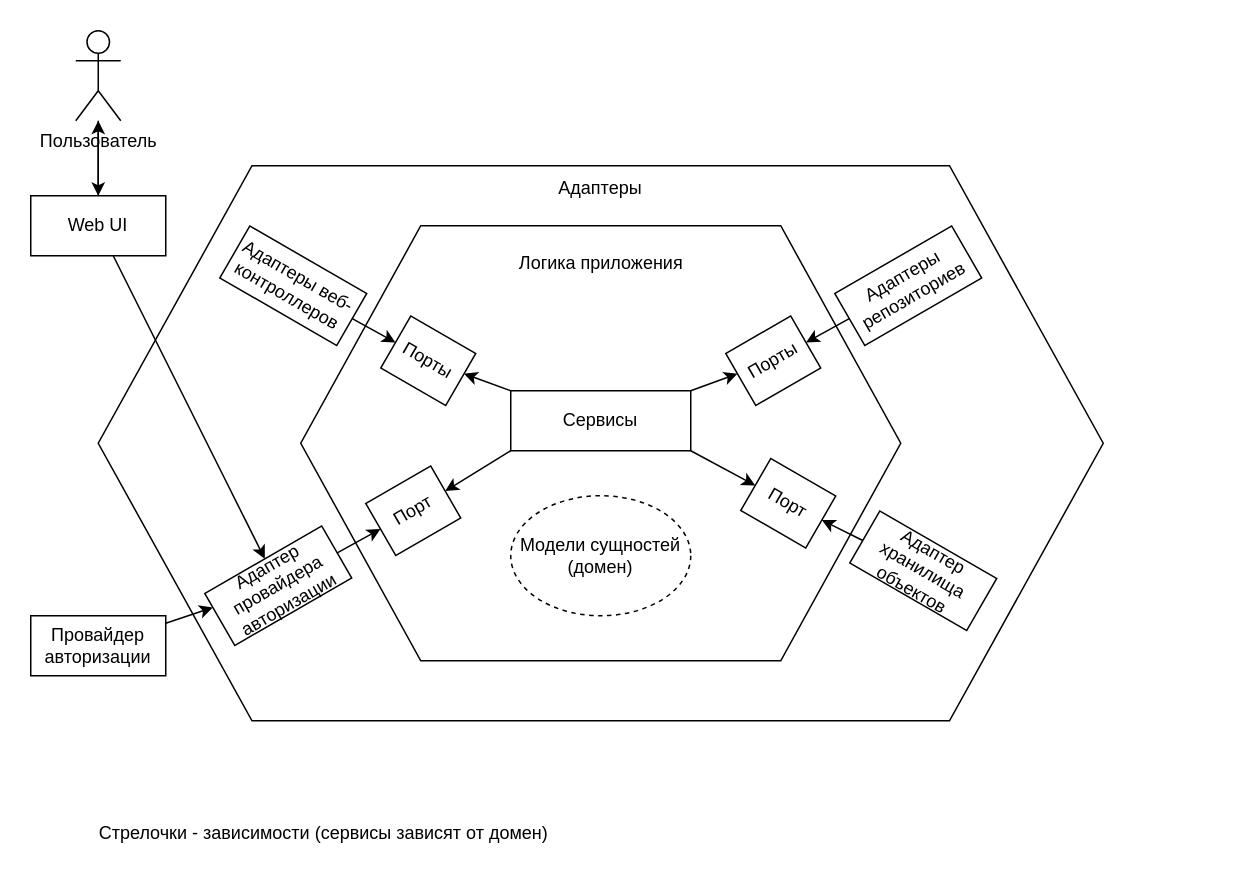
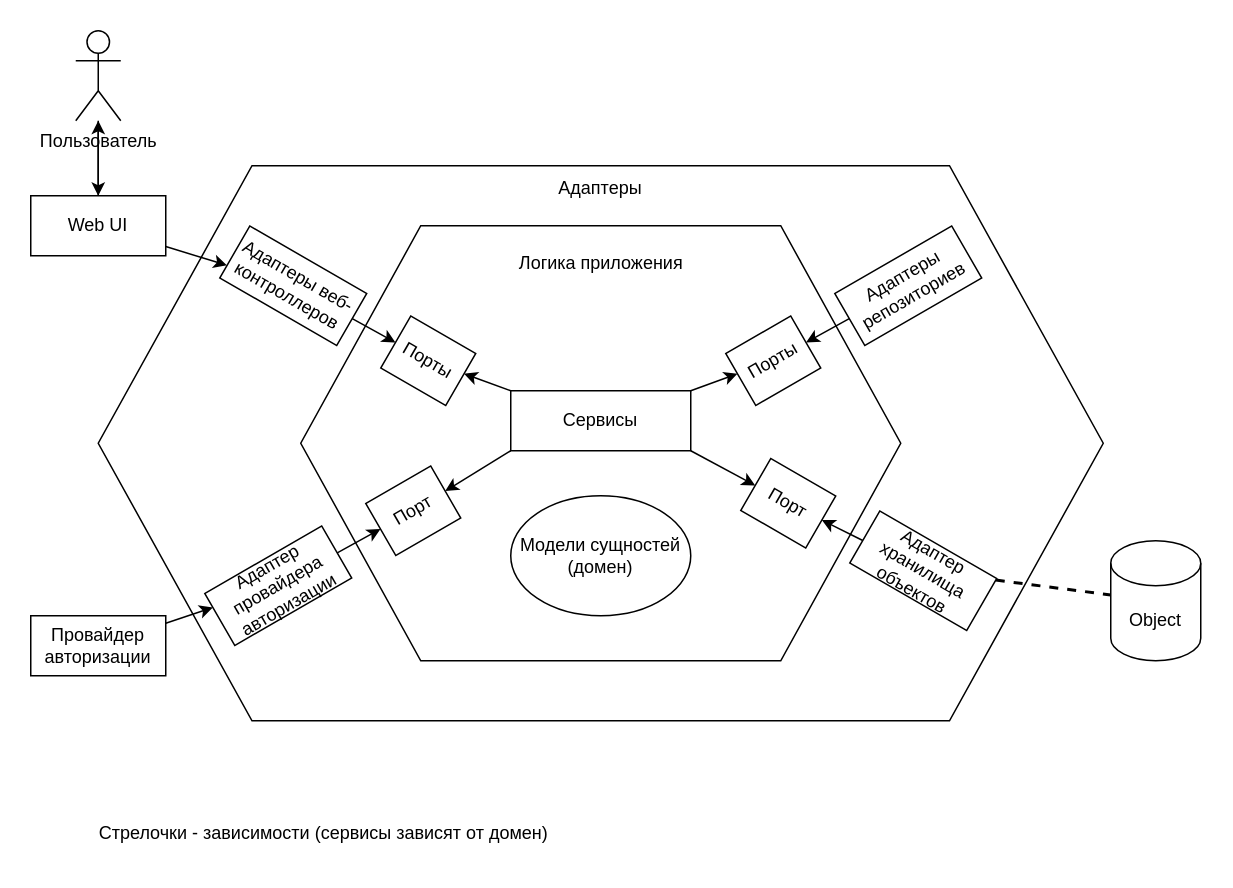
- <mxCell id="26" value="" style="edgeStyle=none;html=1;" parent="1" source="27" target="30" edge="1"><mxGeometry relative="1" as="geometry" /></mxCell>
+ <mxCell id="26" value="" style="edgeStyle=none;html=1;" parent="1" source="27" target="22" edge="1"><mxGeometry relative="1" as="geometry" /></mxCell>
- <mxCell id="11" value="Модели сущностей (домен)" style="ellipse;whiteSpace=wrap;html=1;dashed=1;" parent="1" vertex="1"><mxGeometry x="340" y="330" width="120" height="80" as="geometry" /></mxCell>
+ <mxCell id="11" value="Модели сущностей (домен)" style="ellipse;whiteSpace=wrap;html=1;" parent="1" vertex="1"><mxGeometry x="340" y="330" width="120" height="80" as="geometry" /></mxCell>
+ <mxCell id="13" value="" style="edgeStyle=none;html=1;dashed=1;strokeWidth=2;endArrow=none;endFill=0;" parent="1" source="15" target="12" edge="1"><mxGeometry relative="1" as="geometry" /></mxCell>
+ <mxCell id="12" value="Object" style="shape=cylinder3;whiteSpace=wrap;html=1;boundedLbl=1;backgroundOutline=1;size=15;" parent="1" vertex="1"><mxGeometry x="740" y="360" width="60" height="80" as="geometry" /></mxCell>
